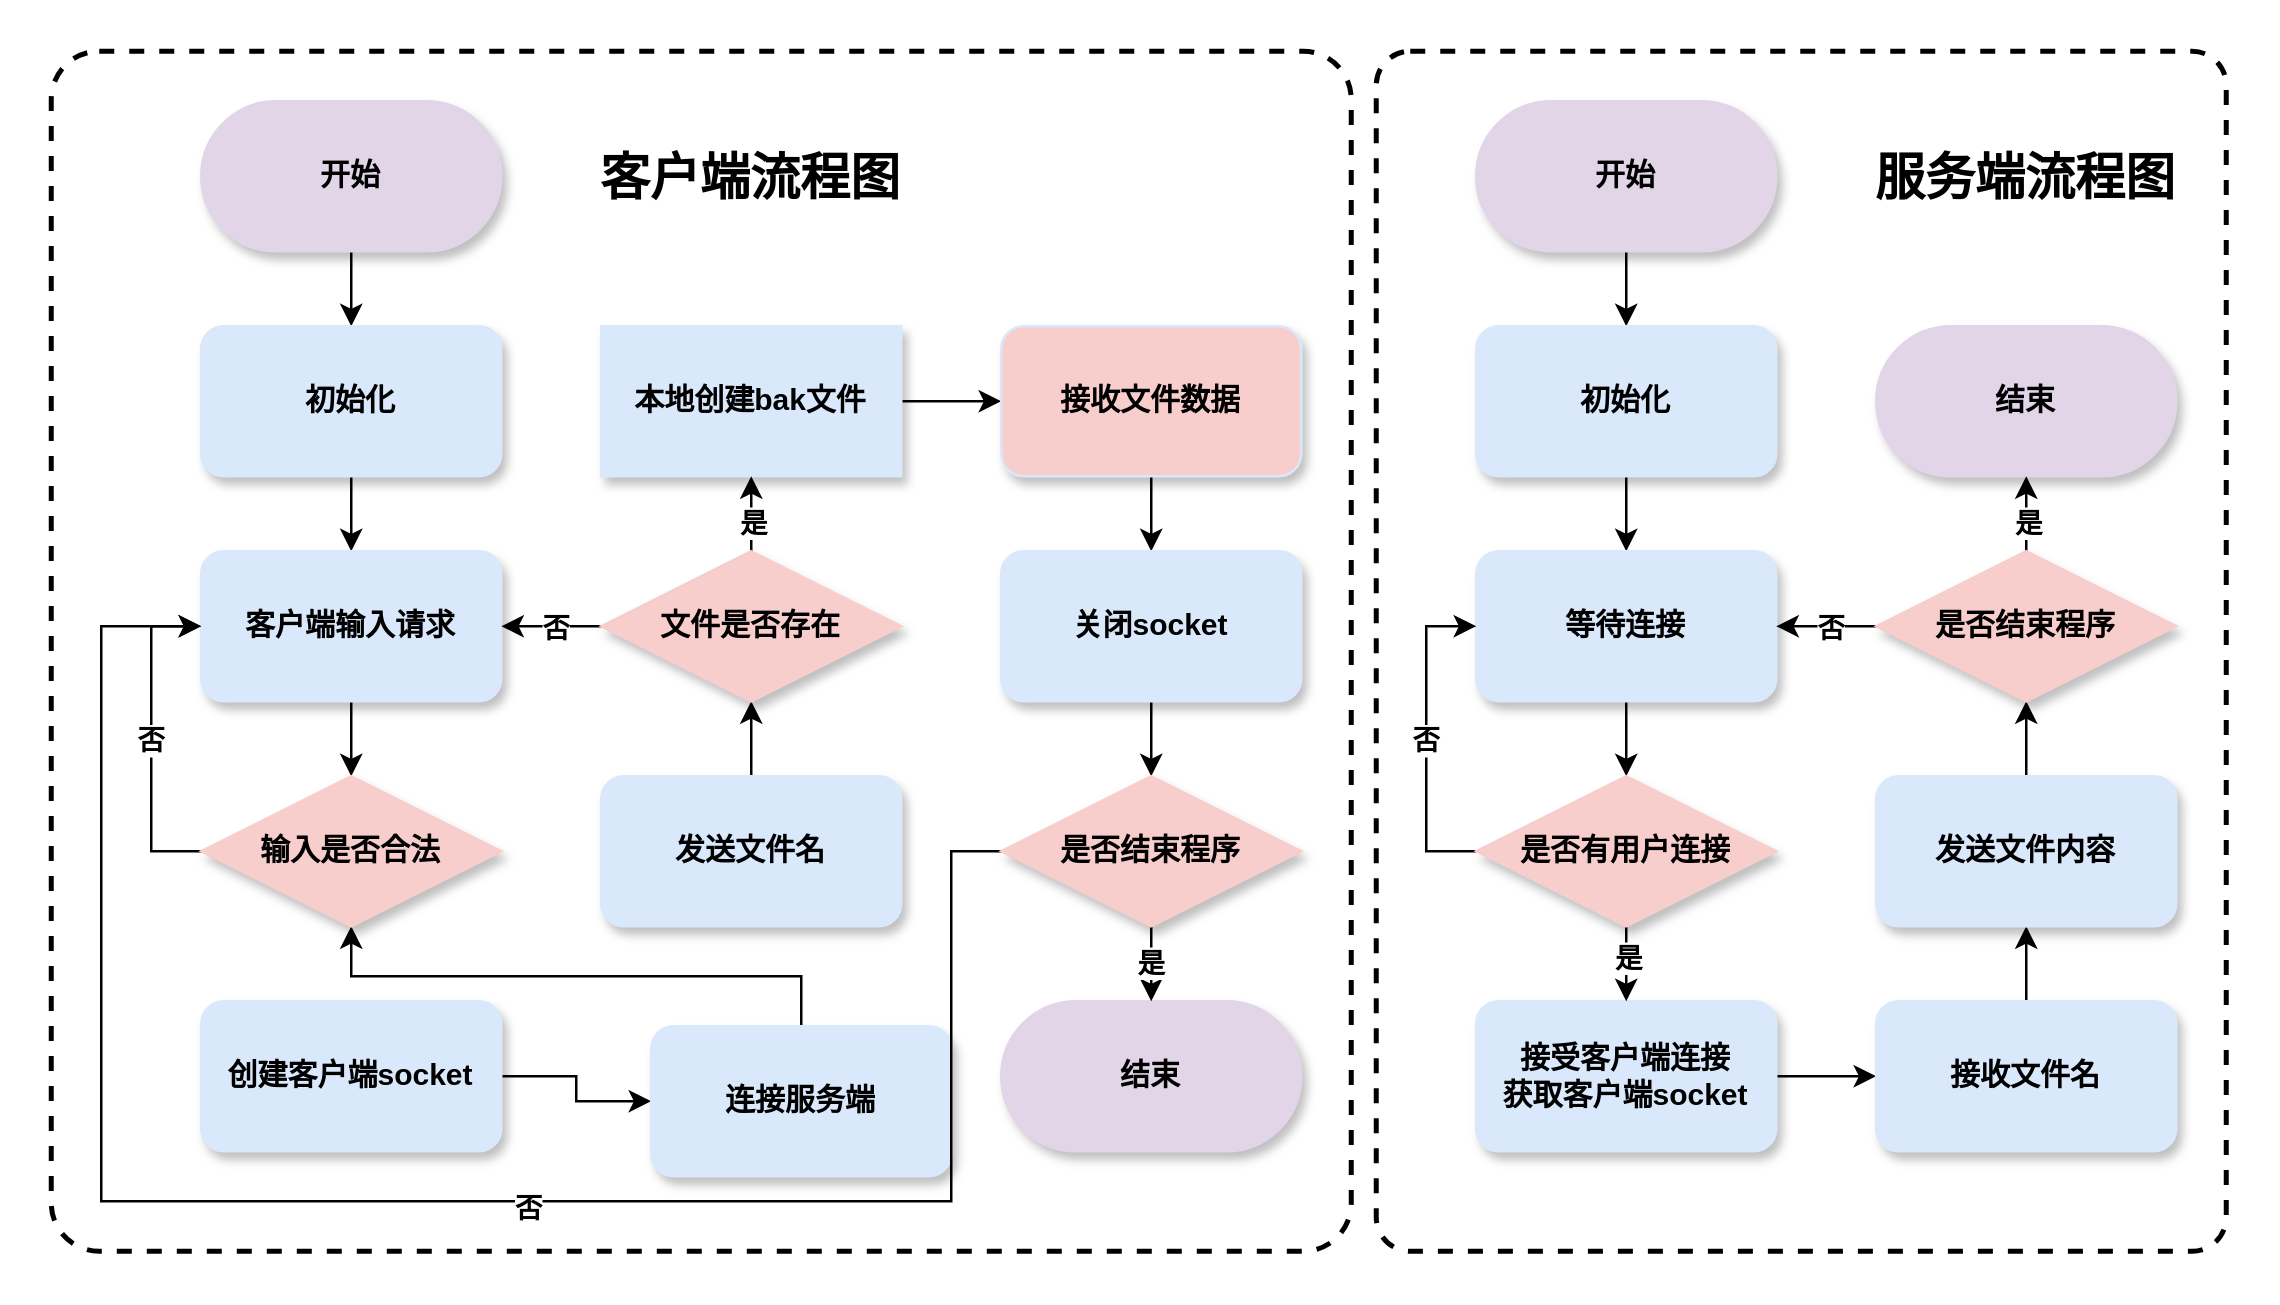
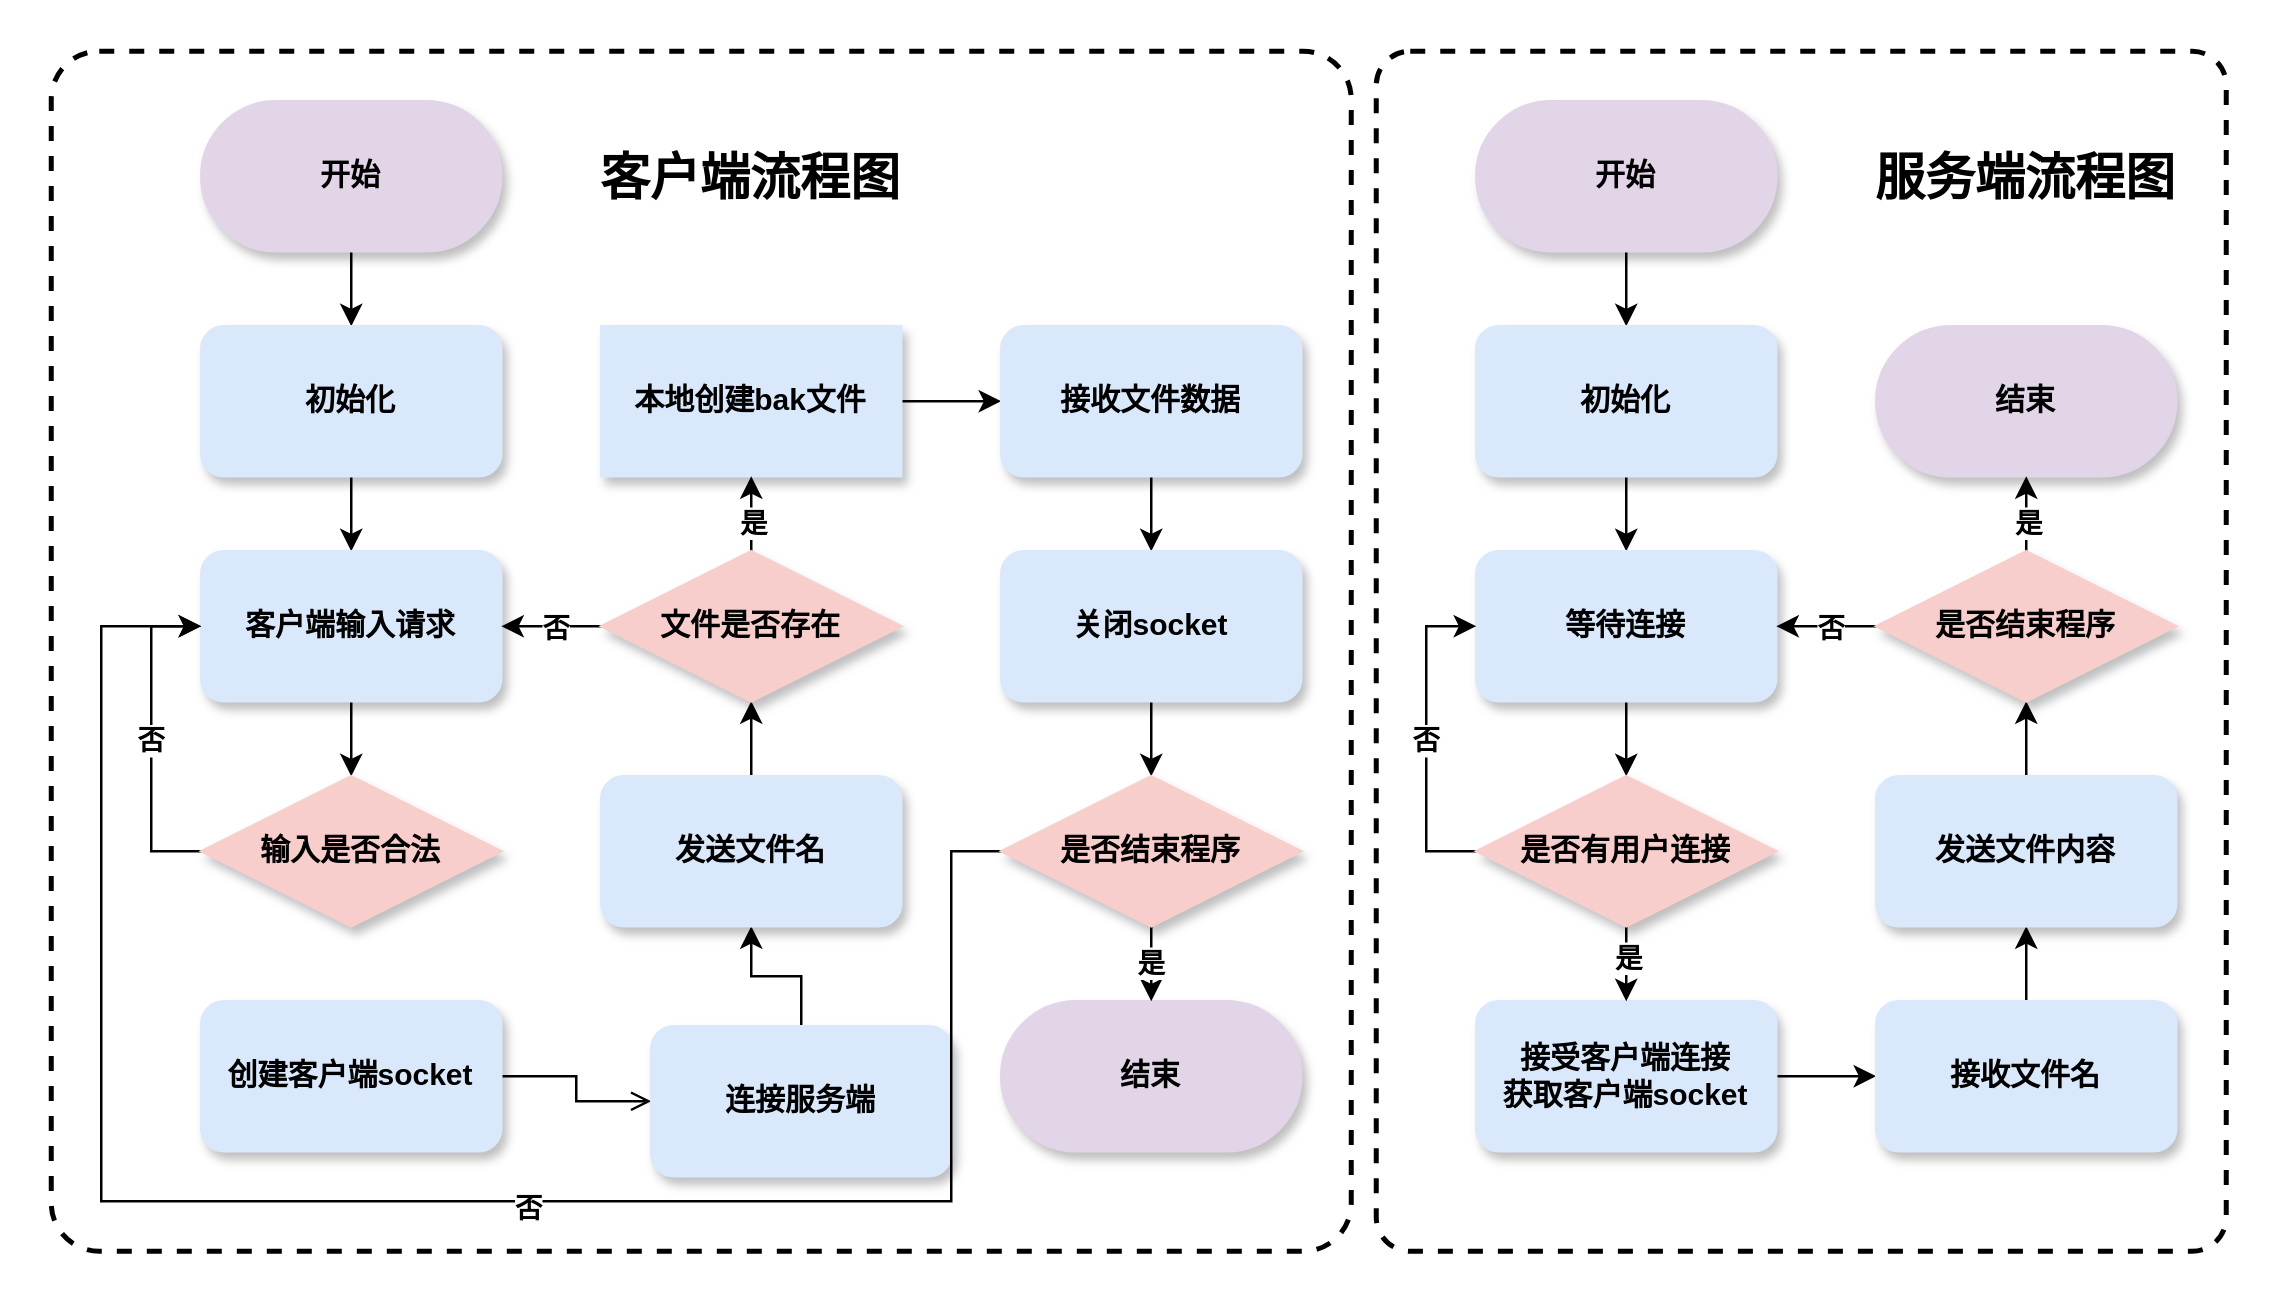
- <mxCell id="20" value="接收文件数据" style="rounded=1;whiteSpace=wrap;html=1;fontStyle=1;fillColor=#f8cecc;strokeColor=#DAE8FC;shadow=1;" vertex="1" parent="1"><mxGeometry x="400" y="130" width="120" height="60" as="geometry" /></mxCell>
+ <mxCell id="20" value="接收文件数据" style="rounded=1;whiteSpace=wrap;html=1;fontStyle=1;fillColor=#DAE8FC;strokeColor=#DAE8FC;shadow=1;" vertex="1" parent="1"><mxGeometry x="400" y="130" width="120" height="60" as="geometry" /></mxCell>
- <mxCell id="13" style="edgeStyle=orthogonalEdgeStyle;rounded=0;orthogonalLoop=1;jettySize=auto;html=1;exitX=0.5;exitY=0;exitDx=0;exitDy=0;fontStyle=1;" edge="1" parent="1" source="14" target="30"><mxGeometry relative="1" as="geometry" /></mxCell>
+ <mxCell id="13" style="edgeStyle=orthogonalEdgeStyle;rounded=0;orthogonalLoop=1;jettySize=auto;html=1;exitX=0.5;exitY=0;exitDx=0;exitDy=0;entryX=0.5;entryY=1;entryDx=0;entryDy=0;fontStyle=1" edge="1" parent="1" source="14" target="16"><mxGeometry relative="1" as="geometry" /></mxCell>
- <mxCell id="11" style="edgeStyle=orthogonalEdgeStyle;rounded=0;orthogonalLoop=1;jettySize=auto;html=1;exitX=1;exitY=0.5;exitDx=0;exitDy=0;fontStyle=1" edge="1" parent="1" source="12" target="14"><mxGeometry relative="1" as="geometry" /></mxCell>
+ <mxCell id="11" style="edgeStyle=orthogonalEdgeStyle;rounded=0;orthogonalLoop=1;jettySize=auto;html=1;exitX=1;exitY=0.5;exitDx=0;exitDy=0;fontStyle=1;endArrow=open;" edge="1" parent="1" source="12" target="14"><mxGeometry relative="1" as="geometry" /></mxCell>
